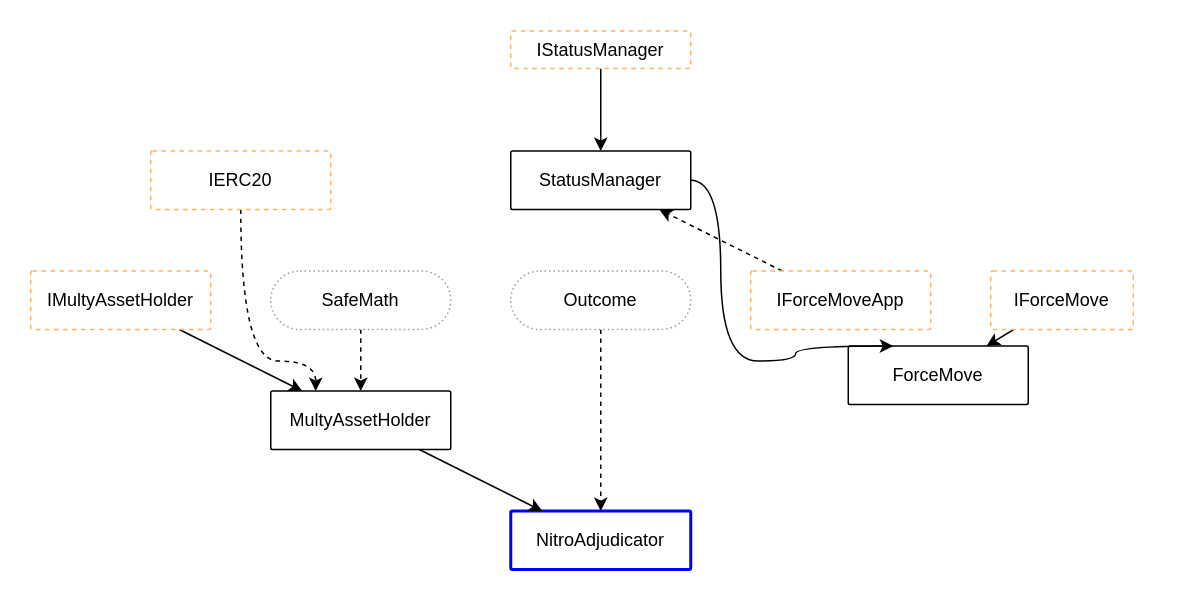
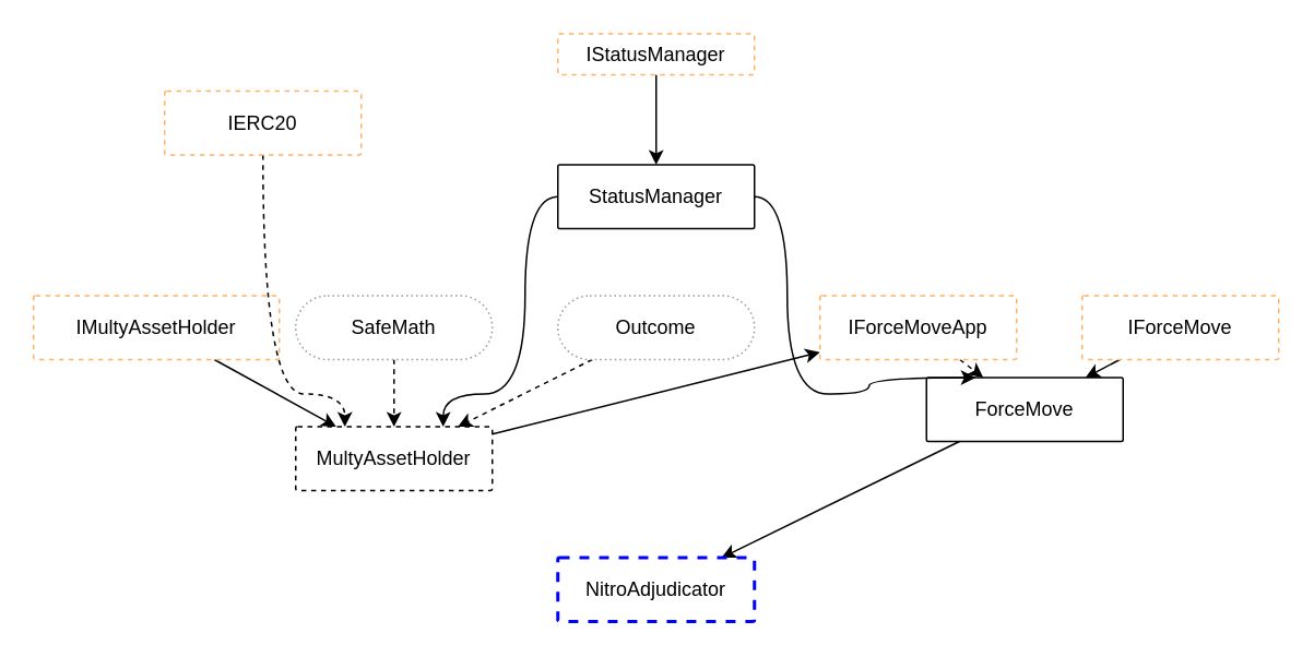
- <mxCell id="24" value="IERC20" style="rounded=1;whiteSpace=wrap;html=1;arcSize=3;dashed=1;strokeColor=#FFB366;" vertex="1" parent="1"><mxGeometry x="100" y="100" width="120" height="39" as="geometry" /></mxCell>
+ <mxCell id="24" value="IERC20" style="rounded=1;whiteSpace=wrap;html=1;arcSize=3;dashed=1;strokeColor=#FFB366;" vertex="1" parent="1"><mxGeometry x="100" y="55" width="120" height="39" as="geometry" /></mxCell>
- <mxCell id="19" style="edgeStyle=none;html=1;dashed=1;" edge="1" parent="1" source="20" target="16"><mxGeometry relative="1" as="geometry" /></mxCell>
+ <mxCell id="19" style="edgeStyle=none;html=1;dashed=1;" edge="1" parent="1" source="20" target="3"><mxGeometry relative="1" as="geometry" /></mxCell>
+ <mxCell id="14" style="edgeStyle=orthogonalEdgeStyle;curved=1;html=1;entryX=0.75;entryY=0;entryDx=0;entryDy=0;" edge="1" parent="1" source="16" target="11"><mxGeometry relative="1" as="geometry"><Array as="points"><mxPoint x="320" y="119" /><mxPoint x="320" y="240" /><mxPoint x="270" y="240" /></Array></mxGeometry></mxCell>
- <mxCell id="5" value="IMultyAssetHolder" style="rounded=1;whiteSpace=wrap;html=1;arcSize=3;dashed=1;strokeColor=#FFB366;" vertex="1" parent="1"><mxGeometry x="20" y="180" width="120" height="39" as="geometry" /></mxCell>
+ <mxCell id="5" value="IMultyAssetHolder" style="rounded=1;whiteSpace=wrap;html=1;arcSize=3;dashed=1;strokeColor=#FFB366;" vertex="1" parent="1"><mxGeometry x="20" y="180" width="150" height="39" as="geometry" /></mxCell>
- <mxCell id="22" value="IForceMove" style="rounded=1;whiteSpace=wrap;html=1;arcSize=3;dashed=1;strokeColor=#FFB366;" vertex="1" parent="1"><mxGeometry x="660" y="180" width="95" height="39" as="geometry" /></mxCell>
+ <mxCell id="22" value="IForceMove" style="rounded=1;whiteSpace=wrap;html=1;arcSize=3;dashed=1;strokeColor=#FFB366;" vertex="1" parent="1"><mxGeometry x="660" y="180" width="120" height="39" as="geometry" /></mxCell>
+ <mxCell id="6" style="html=1;dashed=1;" edge="1" parent="1" source="8" target="11"><mxGeometry relative="1" as="geometry" /></mxCell>
- <mxCell id="7" style="edgeStyle=none;html=1;dashed=1;" edge="1" parent="1" source="8" target="9"><mxGeometry relative="1" as="geometry" /></mxCell>
- <mxCell id="11" value="MultyAssetHolder" style="rounded=1;whiteSpace=wrap;html=1;arcSize=3;" vertex="1" parent="1"><mxGeometry x="180" y="260" width="120" height="39" as="geometry" /></mxCell>
+ <mxCell id="11" value="MultyAssetHolder" style="rounded=1;whiteSpace=wrap;html=1;arcSize=3;dashed=1;" vertex="1" parent="1"><mxGeometry x="180" y="260" width="120" height="39" as="geometry" /></mxCell>
+ <mxCell id="2" style="edgeStyle=none;html=1;" edge="1" parent="1" source="3" target="9"><mxGeometry relative="1" as="geometry" /></mxCell>
- <mxCell id="10" style="edgeStyle=none;html=1;" edge="1" parent="1" source="11" target="9"><mxGeometry relative="1" as="geometry" /></mxCell>
+ <mxCell id="10" style="edgeStyle=none;html=1;" edge="1" parent="1" source="11" target="20"><mxGeometry relative="1" as="geometry" /></mxCell>
- <mxCell id="9" value="NitroAdjudicator" style="rounded=1;whiteSpace=wrap;html=1;arcSize=3;strokeWidth=2;strokeColor=#0000FF;" vertex="1" parent="1"><mxGeometry x="340" y="340" width="120" height="39" as="geometry" /></mxCell>
+ <mxCell id="9" value="NitroAdjudicator" style="rounded=1;whiteSpace=wrap;html=1;arcSize=3;strokeWidth=2;strokeColor=#0000FF;dashed=1;" vertex="1" parent="1"><mxGeometry x="340" y="340" width="120" height="39" as="geometry" /></mxCell>
